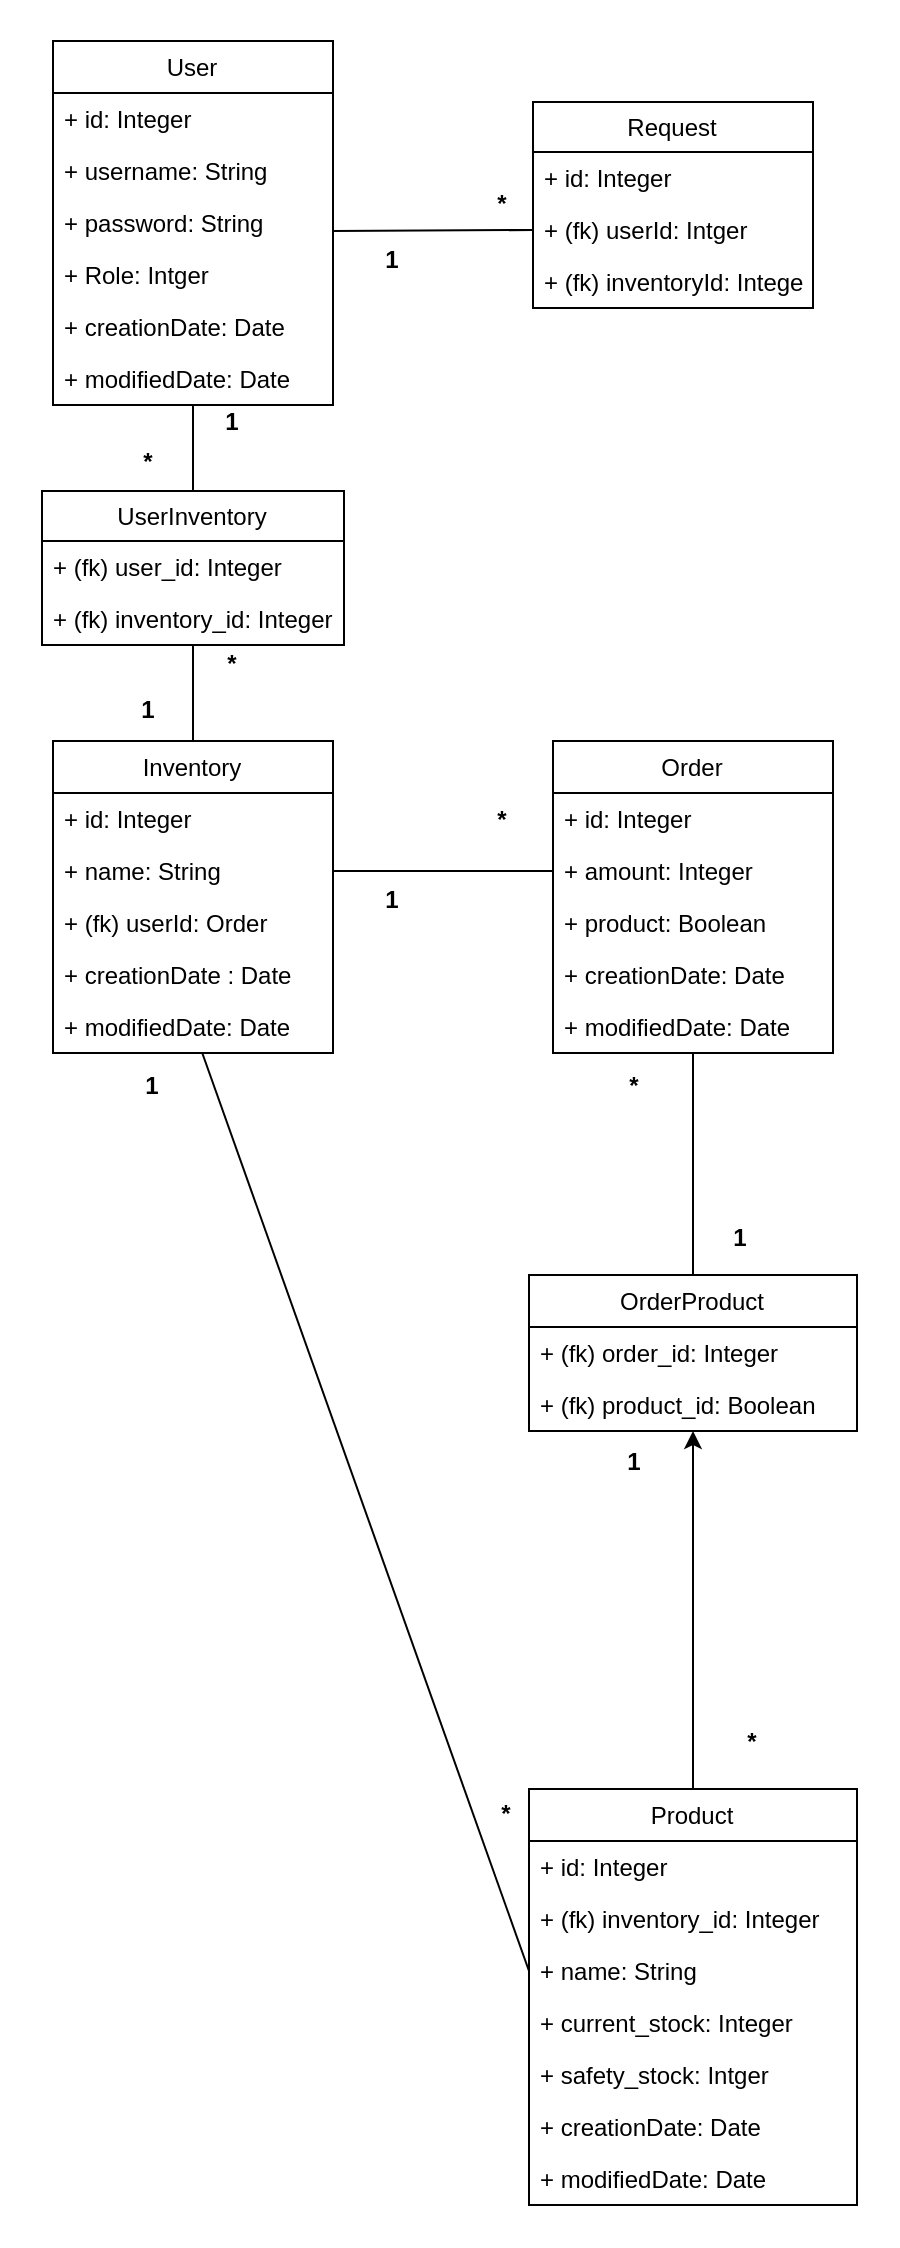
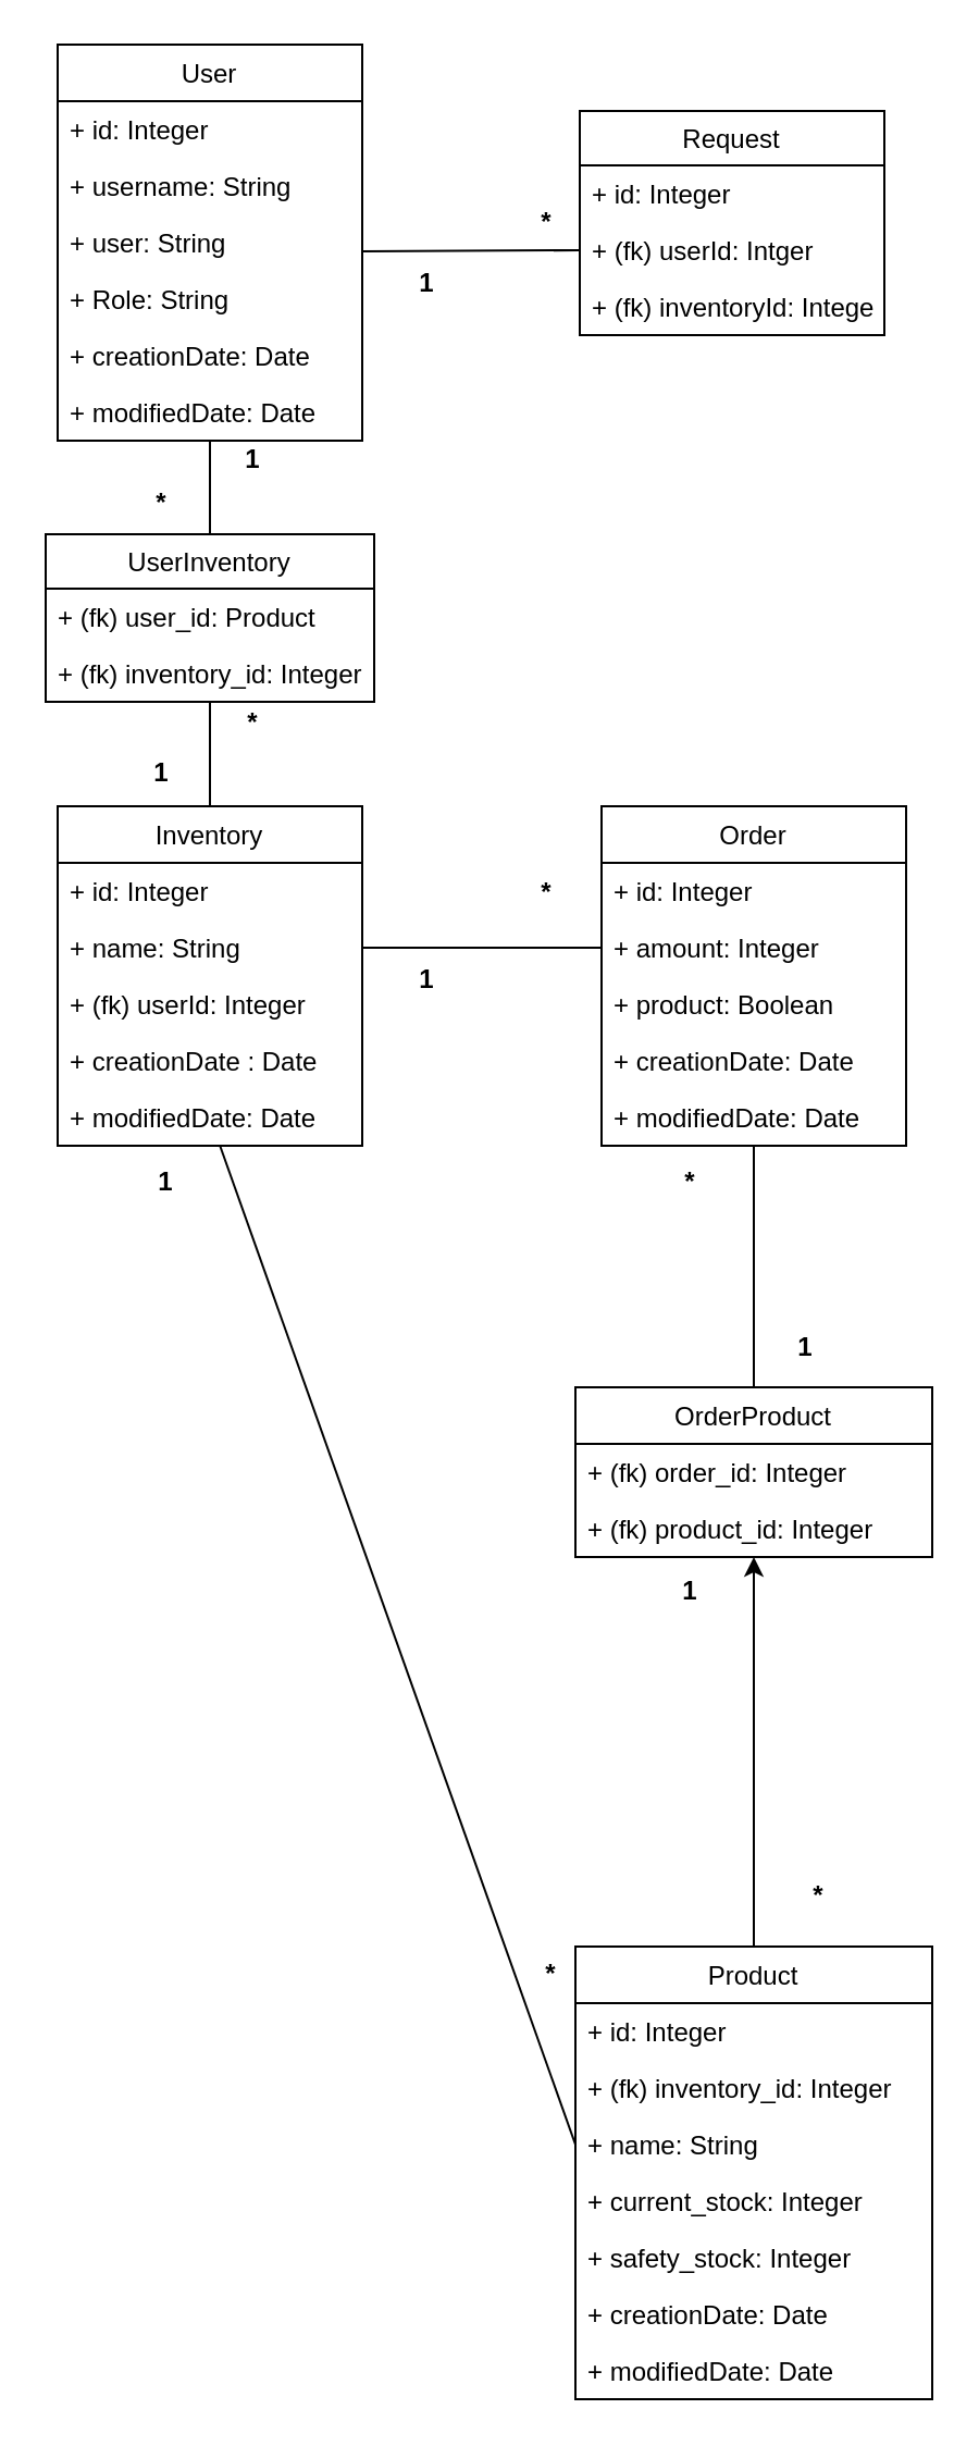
- <mxCell id="7" value="+ password: String" style="text;strokeColor=none;fillColor=none;align=left;verticalAlign=top;spacingLeft=4;spacingRight=4;overflow=hidden;rotatable=0;points=[[0,0.5],[1,0.5]];portConstraint=eastwest;" parent="4" vertex="1"><mxGeometry y="78" width="140" height="26" as="geometry" /></mxCell>
+ <mxCell id="7" value="+ user: String" style="text;strokeColor=none;fillColor=none;align=left;verticalAlign=top;spacingLeft=4;spacingRight=4;overflow=hidden;rotatable=0;points=[[0,0.5],[1,0.5]];portConstraint=eastwest;" parent="4" vertex="1"><mxGeometry y="78" width="140" height="26" as="geometry" /></mxCell>
- <mxCell id="8" value="+ Role: Intger" style="text;strokeColor=none;fillColor=none;align=left;verticalAlign=top;spacingLeft=4;spacingRight=4;overflow=hidden;rotatable=0;points=[[0,0.5],[1,0.5]];portConstraint=eastwest;" parent="4" vertex="1"><mxGeometry y="104" width="140" height="26" as="geometry" /></mxCell>
+ <mxCell id="8" value="+ Role: String" style="text;strokeColor=none;fillColor=none;align=left;verticalAlign=top;spacingLeft=4;spacingRight=4;overflow=hidden;rotatable=0;points=[[0,0.5],[1,0.5]];portConstraint=eastwest;" parent="4" vertex="1"><mxGeometry y="104" width="140" height="26" as="geometry" /></mxCell>
- <mxCell id="54" value="+ (fk) user_id: Integer" style="text;strokeColor=none;fillColor=none;align=left;verticalAlign=top;spacingLeft=4;spacingRight=4;overflow=hidden;rotatable=0;points=[[0,0.5],[1,0.5]];portConstraint=eastwest;" vertex="1" parent="53"><mxGeometry y="25" width="151" height="26" as="geometry" /></mxCell>
+ <mxCell id="54" value="+ (fk) user_id: Product" style="text;strokeColor=none;fillColor=none;align=left;verticalAlign=top;spacingLeft=4;spacingRight=4;overflow=hidden;rotatable=0;points=[[0,0.5],[1,0.5]];portConstraint=eastwest;" vertex="1" parent="53"><mxGeometry y="25" width="151" height="26" as="geometry" /></mxCell>
- <mxCell id="23" value="+ (fk) userId: Order" style="text;strokeColor=none;fillColor=none;align=left;verticalAlign=top;spacingLeft=4;spacingRight=4;overflow=hidden;rotatable=0;points=[[0,0.5],[1,0.5]];portConstraint=eastwest;" parent="20" vertex="1"><mxGeometry y="78" width="140" height="26" as="geometry" /></mxCell>
+ <mxCell id="23" value="+ (fk) userId: Integer" style="text;strokeColor=none;fillColor=none;align=left;verticalAlign=top;spacingLeft=4;spacingRight=4;overflow=hidden;rotatable=0;points=[[0,0.5],[1,0.5]];portConstraint=eastwest;" parent="20" vertex="1"><mxGeometry y="78" width="140" height="26" as="geometry" /></mxCell>
- <mxCell id="46" value="+ (fk) product_id: Boolean" style="text;strokeColor=none;fillColor=none;align=left;verticalAlign=top;spacingLeft=4;spacingRight=4;overflow=hidden;rotatable=0;points=[[0,0.5],[1,0.5]];portConstraint=eastwest;" vertex="1" parent="44"><mxGeometry y="52" width="164" height="26" as="geometry" /></mxCell>
+ <mxCell id="46" value="+ (fk) product_id: Integer" style="text;strokeColor=none;fillColor=none;align=left;verticalAlign=top;spacingLeft=4;spacingRight=4;overflow=hidden;rotatable=0;points=[[0,0.5],[1,0.5]];portConstraint=eastwest;" vertex="1" parent="44"><mxGeometry y="52" width="164" height="26" as="geometry" /></mxCell>
- <mxCell id="41" value="+ safety_stock: Intger" style="text;strokeColor=none;fillColor=none;align=left;verticalAlign=top;spacingLeft=4;spacingRight=4;overflow=hidden;rotatable=0;points=[[0,0.5],[1,0.5]];portConstraint=eastwest;" parent="36" vertex="1"><mxGeometry y="130" width="164" height="26" as="geometry" /></mxCell>
+ <mxCell id="41" value="+ safety_stock: Integer" style="text;strokeColor=none;fillColor=none;align=left;verticalAlign=top;spacingLeft=4;spacingRight=4;overflow=hidden;rotatable=0;points=[[0,0.5],[1,0.5]];portConstraint=eastwest;" parent="36" vertex="1"><mxGeometry y="130" width="164" height="26" as="geometry" /></mxCell>
